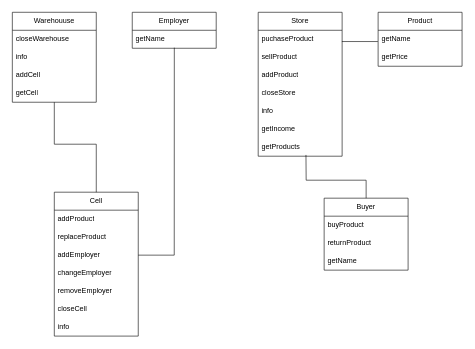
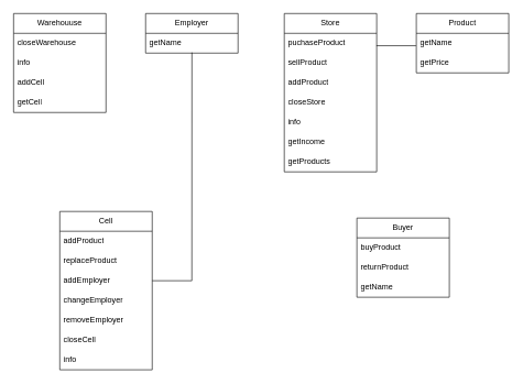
- <mxCell id="32" value="" style="endArrow=none;html=1;rounded=0;entryX=0.5;entryY=1;entryDx=0;entryDy=0;exitX=0.5;exitY=0;exitDx=0;exitDy=0;" edge="1" parent="1" source="20" target="2"><mxGeometry width="50" height="50" relative="1" as="geometry"><mxPoint x="360" y="260" as="sourcePoint" /><mxPoint x="410" y="210" as="targetPoint" /><Array as="points"><mxPoint x="160" y="240" /><mxPoint x="90" y="240" /></Array></mxGeometry></mxCell>
- <mxCell id="35" value="" style="endArrow=none;html=1;rounded=0;entryX=0.569;entryY=0.929;entryDx=0;entryDy=0;entryPerimeter=0;exitX=0.5;exitY=0;exitDx=0;exitDy=0;" edge="1" parent="1" source="28" target="14"><mxGeometry width="50" height="50" relative="1" as="geometry"><mxPoint x="550" y="310" as="sourcePoint" /><mxPoint x="600" y="260" as="targetPoint" /><Array as="points"><mxPoint x="610" y="300" /><mxPoint x="510" y="300" /></Array></mxGeometry></mxCell>
